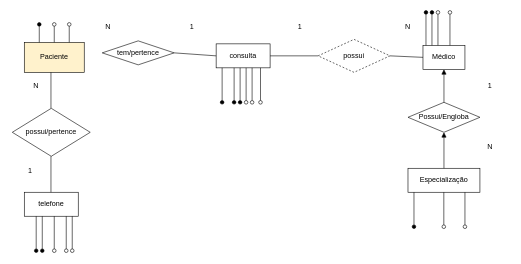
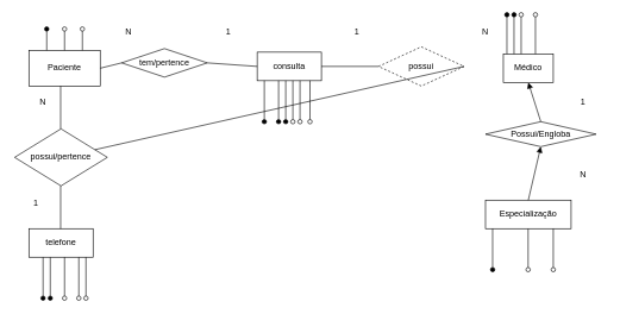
+ <mxCell id="26" value="" style="endArrow=none;html=1;rounded=0;exitX=1;exitY=0.5;exitDx=0;exitDy=0;entryX=0;entryY=0.5;entryDx=0;entryDy=0;" edge="1" parent="1" source="3" target="17"><mxGeometry width="50" height="50" relative="1" as="geometry"><mxPoint x="120" y="112.5" as="sourcePoint" /><mxPoint x="180" y="107.5" as="targetPoint" /></mxGeometry></mxCell>
- <mxCell id="3" value="Paciente" style="rounded=0;whiteSpace=wrap;html=1;fillColor=#fff2cc;" vertex="1" parent="1"><mxGeometry x="40" y="70" width="100" height="50" as="geometry" /></mxCell>
+ <mxCell id="3" value="Paciente" style="rounded=0;whiteSpace=wrap;html=1;" vertex="1" parent="1"><mxGeometry x="40" y="70" width="100" height="50" as="geometry" /></mxCell>
- <mxCell id="22" value="" style="endArrow=none;html=1;rounded=0;exitX=1;exitY=0.5;exitDx=0;exitDy=0;entryX=0;entryY=0.5;entryDx=0;entryDy=0;" edge="1" parent="1" source="18" target="2"><mxGeometry width="50" height="50" relative="1" as="geometry"><mxPoint x="620" y="107.5" as="sourcePoint" /><mxPoint x="700" y="100.5" as="targetPoint" /></mxGeometry></mxCell>
+ <mxCell id="22" value="" style="endArrow=none;html=1;rounded=0;exitX=1;exitY=0.5;exitDx=0;exitDy=0;" edge="1" parent="1" source="18" target="13"><mxGeometry width="50" height="50" relative="1" as="geometry"><mxPoint x="620" y="107.5" as="sourcePoint" /><mxPoint x="700" y="100.5" as="targetPoint" /></mxGeometry></mxCell>
- <mxCell id="5" value="Possui/Engloba" style="rhombus;whiteSpace=wrap;html=1;" vertex="1" parent="1"><mxGeometry x="680" y="170" width="120" height="50" as="geometry" /></mxCell>
+ <mxCell id="5" value="Possui/Engloba" style="rhombus;whiteSpace=wrap;html=1;" vertex="1" parent="1"><mxGeometry x="680" y="170" width="155" height="35" as="geometry" /></mxCell>
